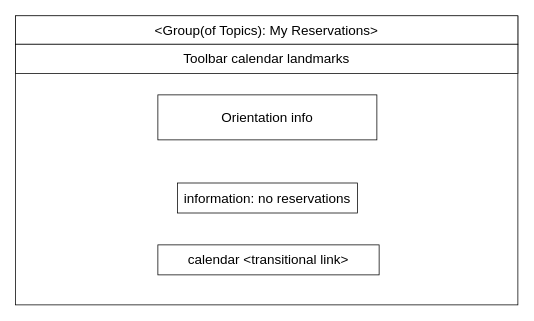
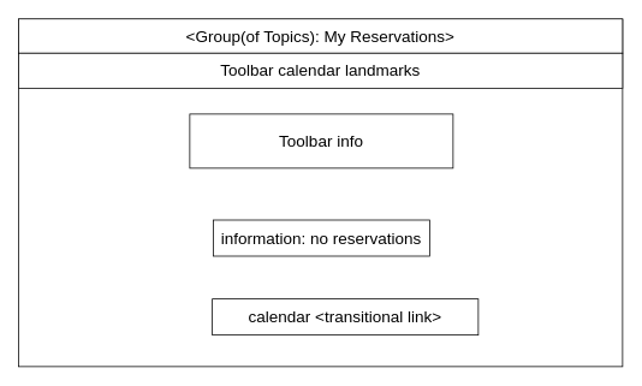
- <mxCell id="5" value="&lt;span style=&quot;font-size: 18px&quot;&gt;Orientation info&lt;/span&gt;" style="rounded=0;whiteSpace=wrap;html=1;" parent="1" vertex="1"><mxGeometry x="210" y="126" width="292" height="60" as="geometry" /></mxCell>
+ <mxCell id="5" value="&lt;span style=&quot;font-size: 18px&quot;&gt;Toolbar info&lt;/span&gt;" style="rounded=0;whiteSpace=wrap;html=1;" parent="1" vertex="1"><mxGeometry x="210" y="126" width="292" height="60" as="geometry" /></mxCell>
- <mxCell id="7" value="calendar &amp;lt;transitional link&amp;gt;" style="rounded=0;whiteSpace=wrap;html=1;fontSize=18;" parent="1" vertex="1"><mxGeometry x="210" y="326" width="295" height="40" as="geometry" /></mxCell>
+ <mxCell id="7" value="calendar &amp;lt;transitional link&amp;gt;" style="rounded=0;whiteSpace=wrap;html=1;fontSize=18;" parent="1" vertex="1"><mxGeometry x="235" y="331" width="295" height="40" as="geometry" /></mxCell>
